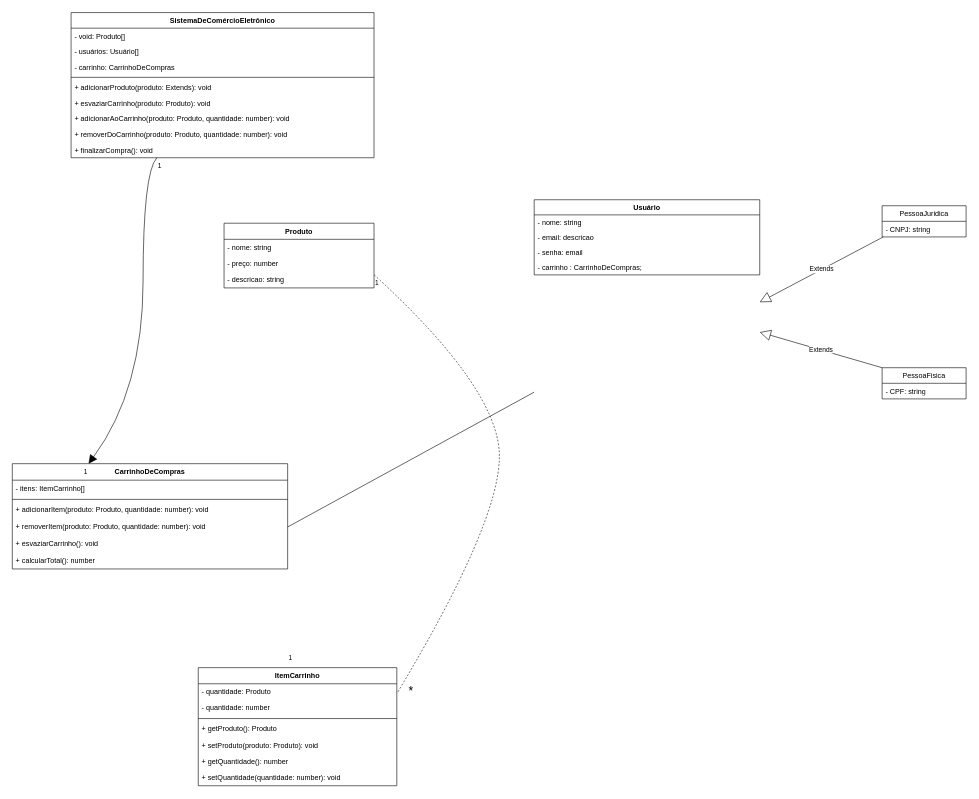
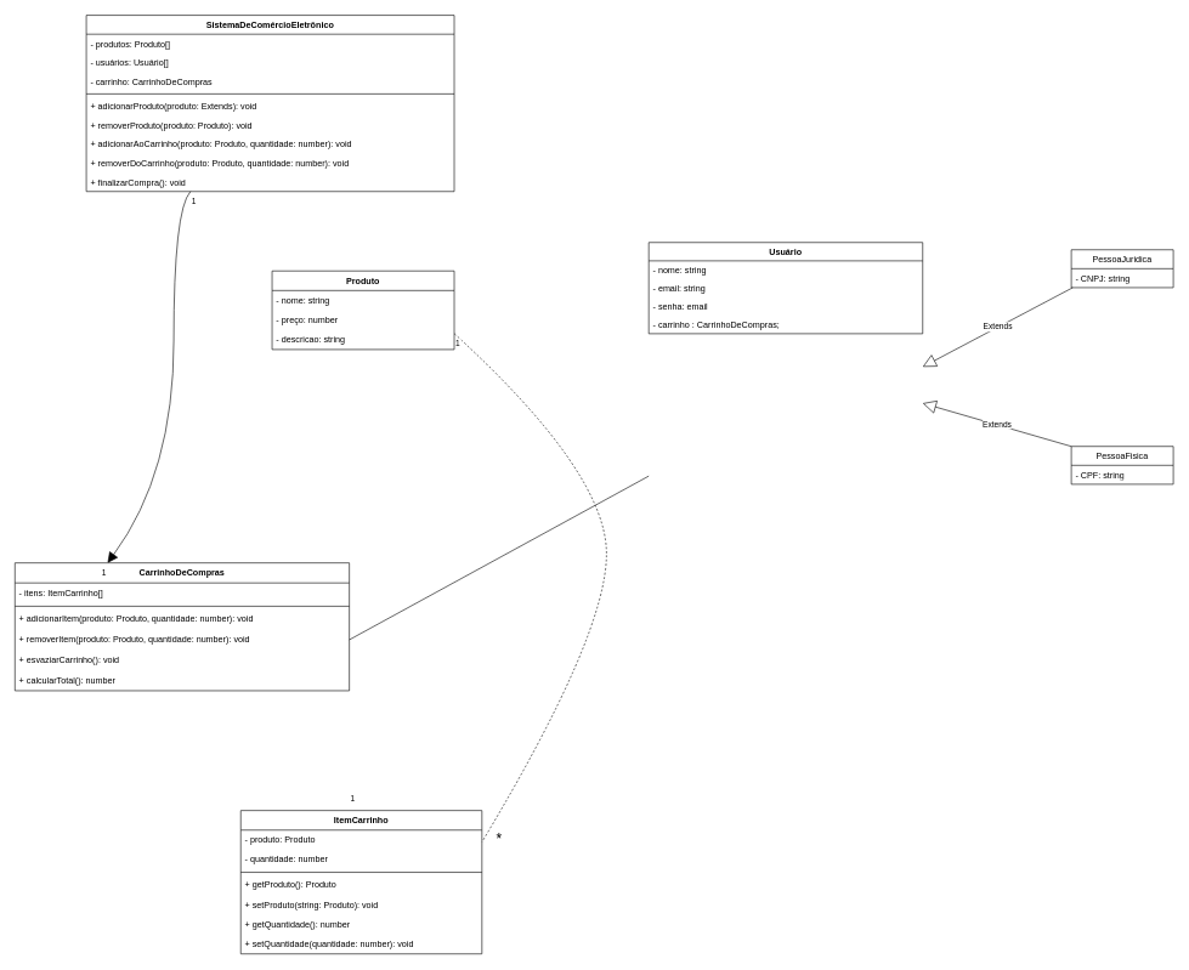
- <mxCell id="3" value="- void: Produto[]" style="text;strokeColor=none;fillColor=none;align=left;verticalAlign=top;spacingLeft=4;spacingRight=4;overflow=hidden;rotatable=0;points=[[0,0.5],[1,0.5]];portConstraint=eastwest;" vertex="1" parent="2"><mxGeometry y="26" width="505" height="26" as="geometry" /></mxCell>
+ <mxCell id="3" value="- produtos: Produto[]" style="text;strokeColor=none;fillColor=none;align=left;verticalAlign=top;spacingLeft=4;spacingRight=4;overflow=hidden;rotatable=0;points=[[0,0.5],[1,0.5]];portConstraint=eastwest;" vertex="1" parent="2"><mxGeometry y="26" width="505" height="26" as="geometry" /></mxCell>
- <mxCell id="8" value="+ esvaziarCarrinho(produto: Produto): void" style="text;strokeColor=none;fillColor=none;align=left;verticalAlign=top;spacingLeft=4;spacingRight=4;overflow=hidden;rotatable=0;points=[[0,0.5],[1,0.5]];portConstraint=eastwest;" vertex="1" parent="2"><mxGeometry y="138" width="505" height="26" as="geometry" /></mxCell>
+ <mxCell id="8" value="+ removerProduto(produto: Produto): void" style="text;strokeColor=none;fillColor=none;align=left;verticalAlign=top;spacingLeft=4;spacingRight=4;overflow=hidden;rotatable=0;points=[[0,0.5],[1,0.5]];portConstraint=eastwest;" vertex="1" parent="2"><mxGeometry y="138" width="505" height="26" as="geometry" /></mxCell>
- <mxCell id="18" value="- email: descricao" style="text;strokeColor=none;fillColor=none;align=left;verticalAlign=top;spacingLeft=4;spacingRight=4;overflow=hidden;rotatable=0;points=[[0,0.5],[1,0.5]];portConstraint=eastwest;" vertex="1" parent="16"><mxGeometry y="50.25" width="376" height="25" as="geometry" /></mxCell>
+ <mxCell id="18" value="- email: string" style="text;strokeColor=none;fillColor=none;align=left;verticalAlign=top;spacingLeft=4;spacingRight=4;overflow=hidden;rotatable=0;points=[[0,0.5],[1,0.5]];portConstraint=eastwest;" vertex="1" parent="16"><mxGeometry y="50.25" width="376" height="25" as="geometry" /></mxCell>
- <mxCell id="29" value="- quantidade: Produto" style="text;strokeColor=none;fillColor=none;align=left;verticalAlign=top;spacingLeft=4;spacingRight=4;overflow=hidden;rotatable=0;points=[[0,0.5],[1,0.5]];portConstraint=eastwest;" vertex="1" parent="28"><mxGeometry y="26.857" width="331" height="27" as="geometry" /></mxCell>
+ <mxCell id="29" value="- produto: Produto" style="text;strokeColor=none;fillColor=none;align=left;verticalAlign=top;spacingLeft=4;spacingRight=4;overflow=hidden;rotatable=0;points=[[0,0.5],[1,0.5]];portConstraint=eastwest;" vertex="1" parent="28"><mxGeometry y="26.857" width="331" height="27" as="geometry" /></mxCell>
- <mxCell id="33" value="+ setProduto(produto: Produto): void" style="text;strokeColor=none;fillColor=none;align=left;verticalAlign=top;spacingLeft=4;spacingRight=4;overflow=hidden;rotatable=0;points=[[0,0.5],[1,0.5]];portConstraint=eastwest;" vertex="1" parent="28"><mxGeometry y="115.857" width="331" height="27" as="geometry" /></mxCell>
+ <mxCell id="33" value="+ setProduto(string: Produto): void" style="text;strokeColor=none;fillColor=none;align=left;verticalAlign=top;spacingLeft=4;spacingRight=4;overflow=hidden;rotatable=0;points=[[0,0.5],[1,0.5]];portConstraint=eastwest;" vertex="1" parent="28"><mxGeometry y="115.857" width="331" height="27" as="geometry" /></mxCell>
